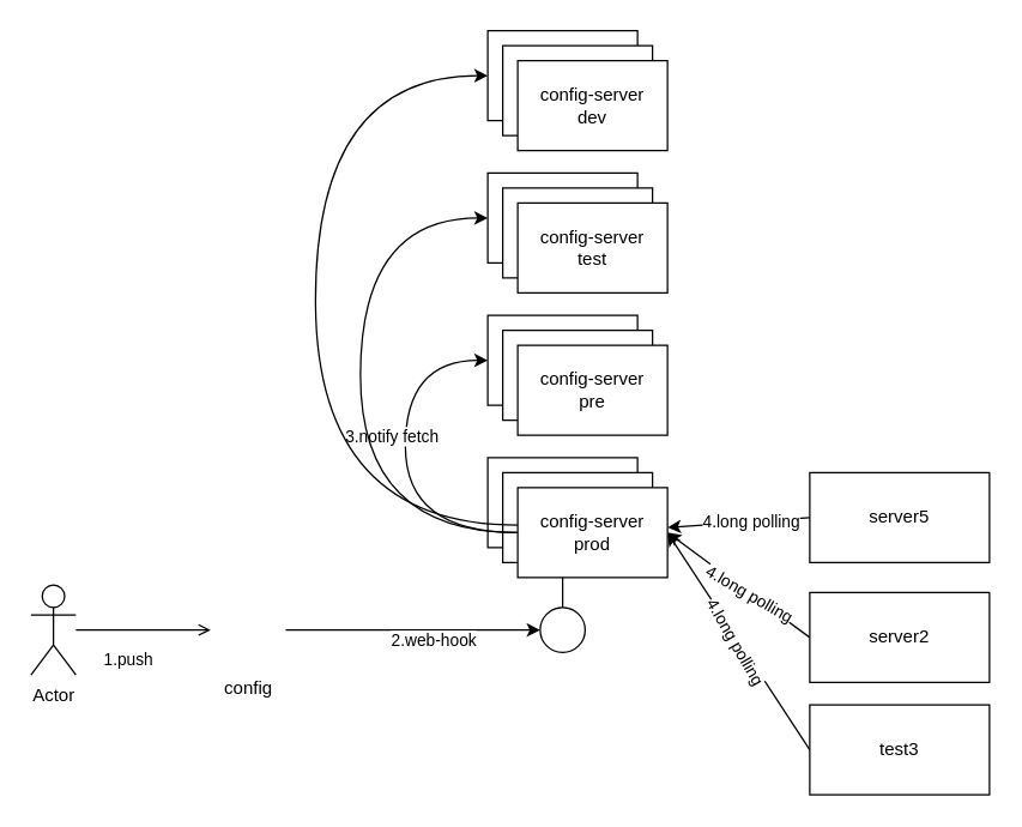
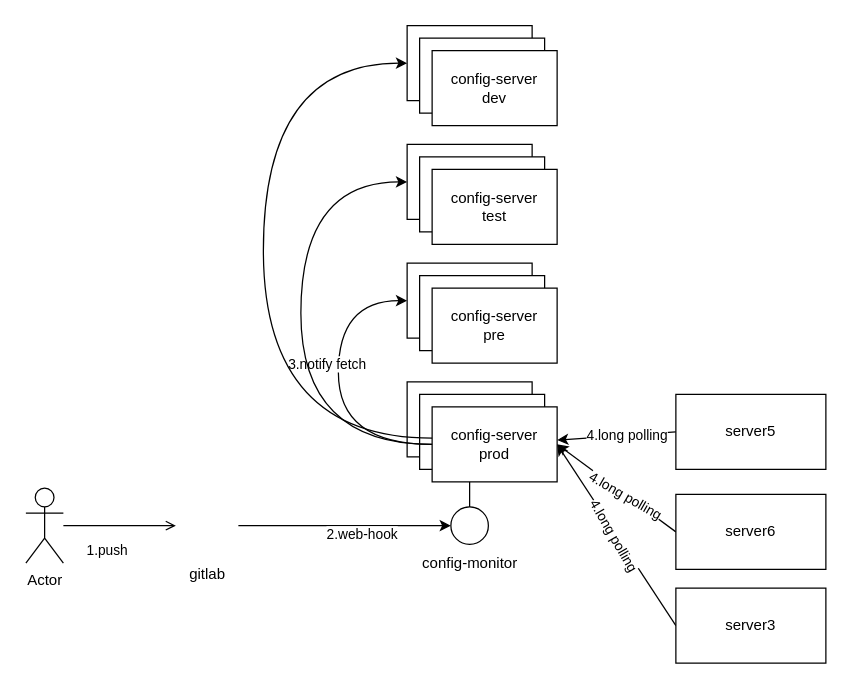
- <mxCell id="14" value="server2" style="rounded=0;whiteSpace=wrap;html=1;" parent="1" vertex="1"><mxGeometry x="540" y="395" width="120" height="60" as="geometry" /></mxCell>
+ <mxCell id="14" value="server6" style="rounded=0;whiteSpace=wrap;html=1;" parent="1" vertex="1"><mxGeometry x="540" y="395" width="120" height="60" as="geometry" /></mxCell>
+ <mxCell id="33" value="config-monitor" style="text;html=1;align=center;verticalAlign=middle;resizable=0;points=[];autosize=1;strokeColor=none;" parent="1" vertex="1"><mxGeometry x="330" y="440" width="90" height="20" as="geometry" /></mxCell>
- <mxCell id="7" value="config" style="shape=image;html=1;verticalAlign=top;verticalLabelPosition=bottom;labelBackgroundColor=#ffffff;imageAspect=0;aspect=fixed;image=https://cdn0.iconfinder.com/data/icons/octicons/1024/git-branch-128.png" parent="1" vertex="1"><mxGeometry x="140" y="395" width="50" height="50" as="geometry" /></mxCell>
+ <mxCell id="7" value="gitlab" style="shape=image;html=1;verticalAlign=top;verticalLabelPosition=bottom;labelBackgroundColor=#ffffff;imageAspect=0;aspect=fixed;image=https://cdn0.iconfinder.com/data/icons/octicons/1024/git-branch-128.png" parent="1" vertex="1"><mxGeometry x="140" y="395" width="50" height="50" as="geometry" /></mxCell>
- <mxCell id="17" value="test3" style="rounded=0;whiteSpace=wrap;html=1;" parent="1" vertex="1"><mxGeometry x="540" y="470" width="120" height="60" as="geometry" /></mxCell>
+ <mxCell id="17" value="server3" style="rounded=0;whiteSpace=wrap;html=1;" parent="1" vertex="1"><mxGeometry x="540" y="470" width="120" height="60" as="geometry" /></mxCell>
